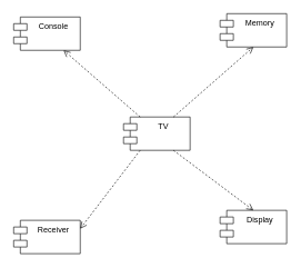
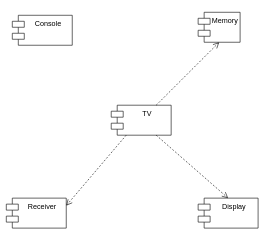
- <mxCell id="5" value="Memory" style="shape=module;align=left;spacingLeft=20;align=center;verticalAlign=top;" vertex="1" parent="1"><mxGeometry x="330" y="20" width="100" height="50" as="geometry" /></mxCell>
+ <mxCell id="5" value="Memory" style="shape=module;align=left;spacingLeft=20;align=center;verticalAlign=top;" vertex="1" parent="1"><mxGeometry x="330" y="20" width="70" height="50" as="geometry" /></mxCell>
- <mxCell id="9" value="" style="html=1;verticalAlign=bottom;endArrow=open;dashed=1;endSize=8;rounded=0;exitX=0.25;exitY=0;exitDx=0;exitDy=0;entryX=0.75;entryY=1;entryDx=0;entryDy=0;" edge="1" parent="1" source="6" target="2"><mxGeometry relative="1" as="geometry"><mxPoint x="205" y="40" as="sourcePoint" /><mxPoint x="100" y="152.5" as="targetPoint" /></mxGeometry></mxCell>
- <mxCell id="3" value="Display" style="shape=module;align=left;spacingLeft=20;align=center;verticalAlign=top;" vertex="1" parent="1"><mxGeometry x="330" y="315" width="100" height="50" as="geometry" /></mxCell>
+ <mxCell id="3" value="Display" style="shape=module;align=left;spacingLeft=20;align=center;verticalAlign=top;" vertex="1" parent="1"><mxGeometry x="330" y="330" width="100" height="50" as="geometry" /></mxCell>
- <mxCell id="4" value="Receiver" style="shape=module;align=left;spacingLeft=20;align=center;verticalAlign=top;" vertex="1" parent="1"><mxGeometry x="20" y="330" width="100" height="50" as="geometry" /></mxCell>
+ <mxCell id="4" value="Receiver" style="shape=module;align=left;spacingLeft=20;align=center;verticalAlign=top;" vertex="1" parent="1"><mxGeometry x="10" y="330" width="100" height="50" as="geometry" /></mxCell>
